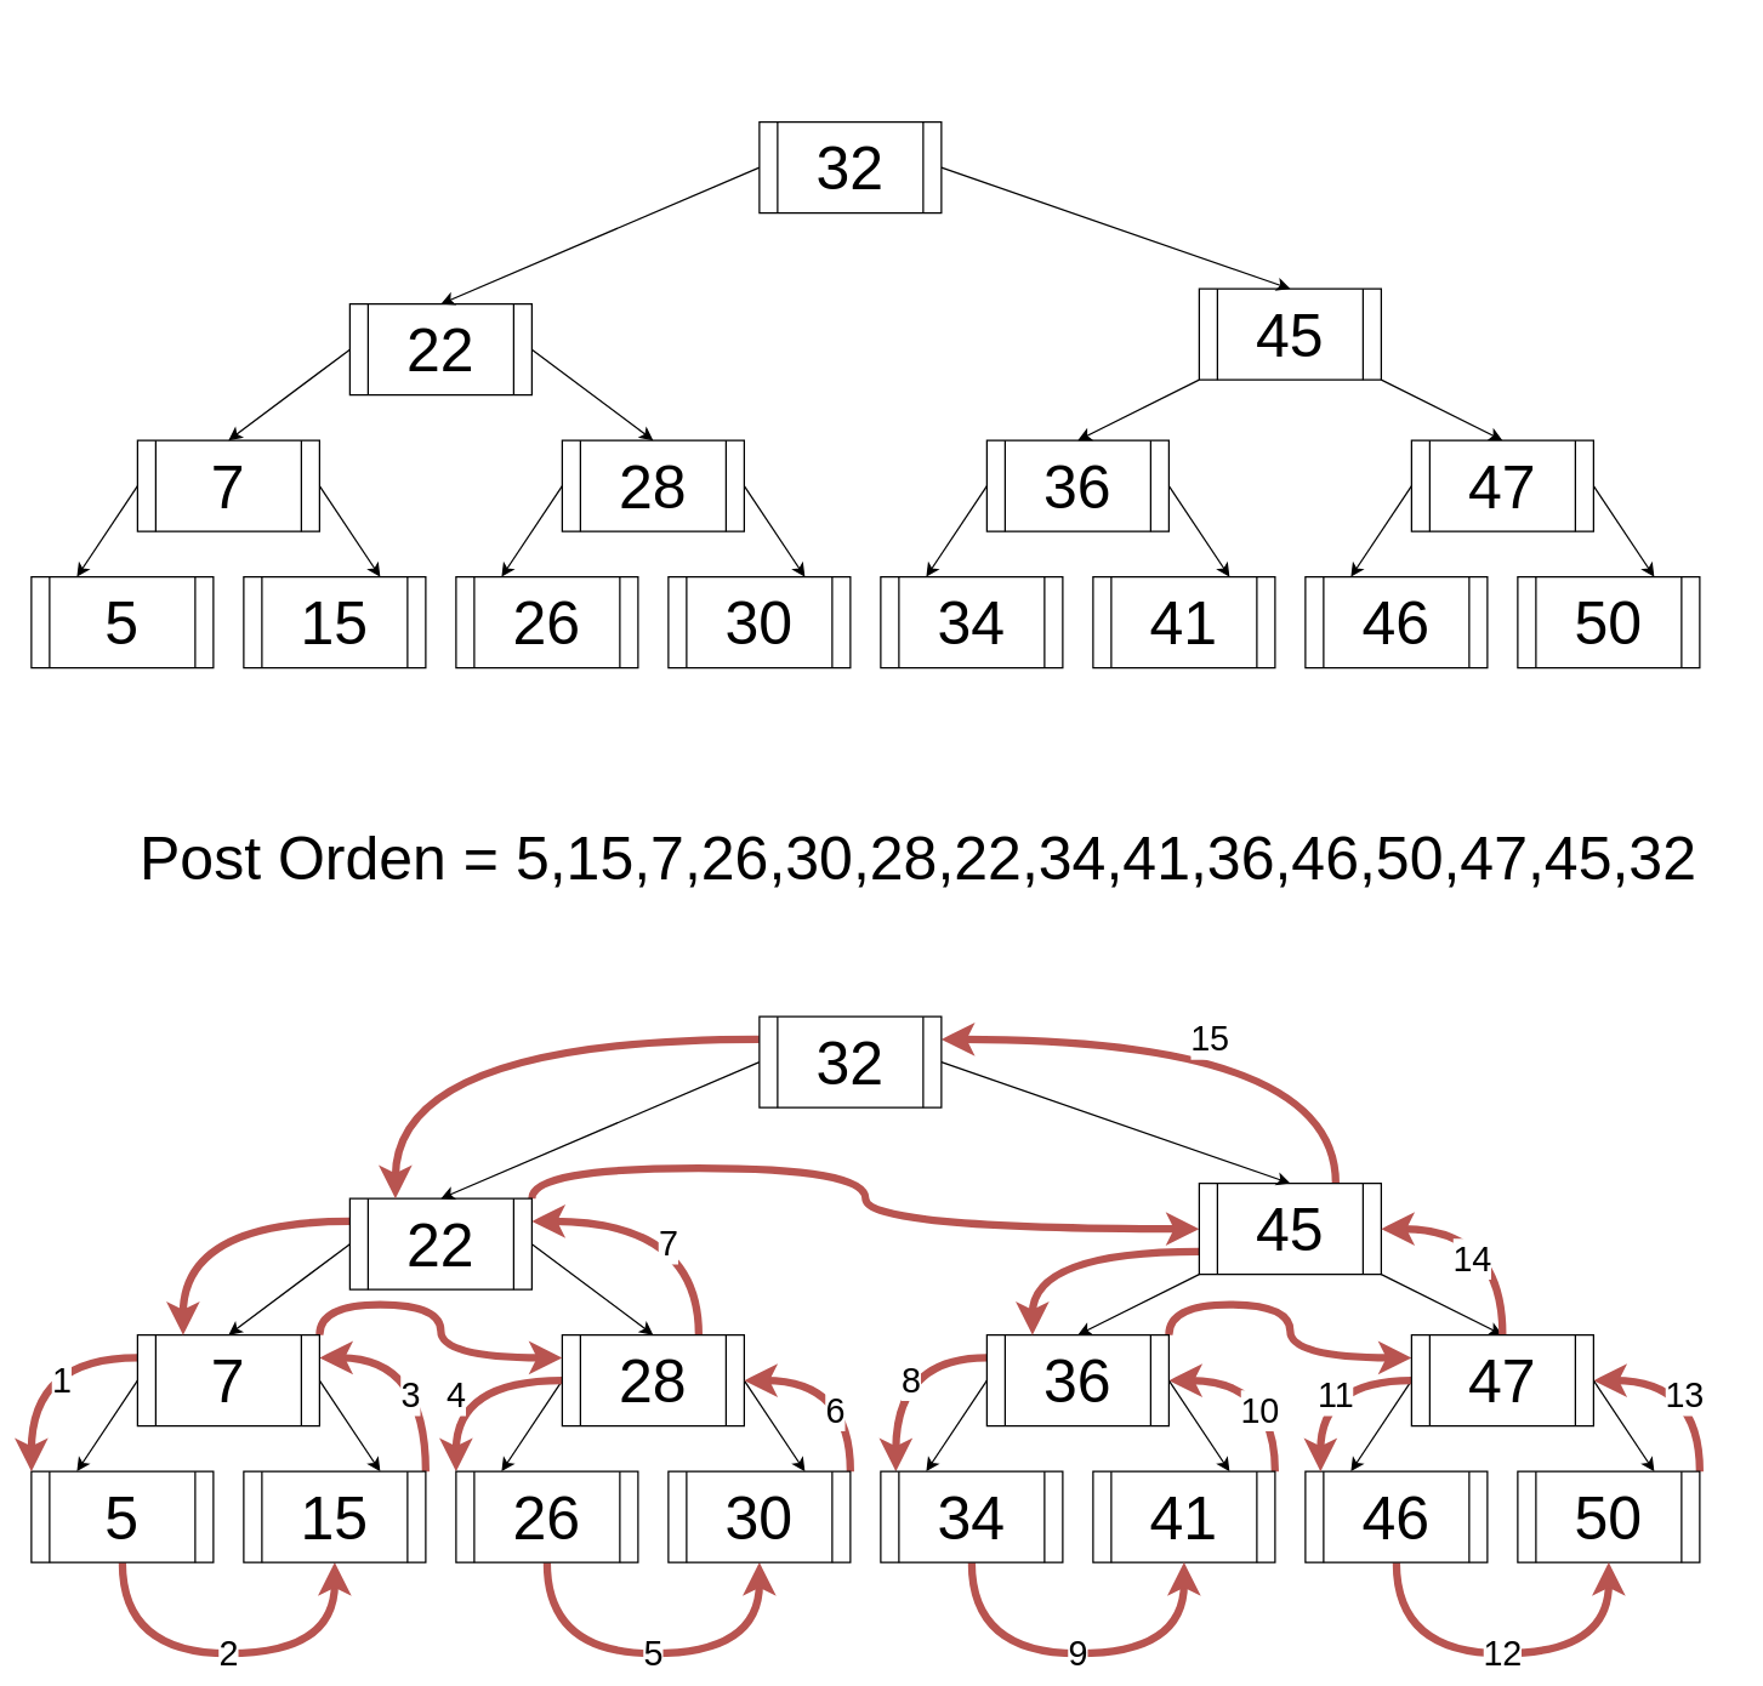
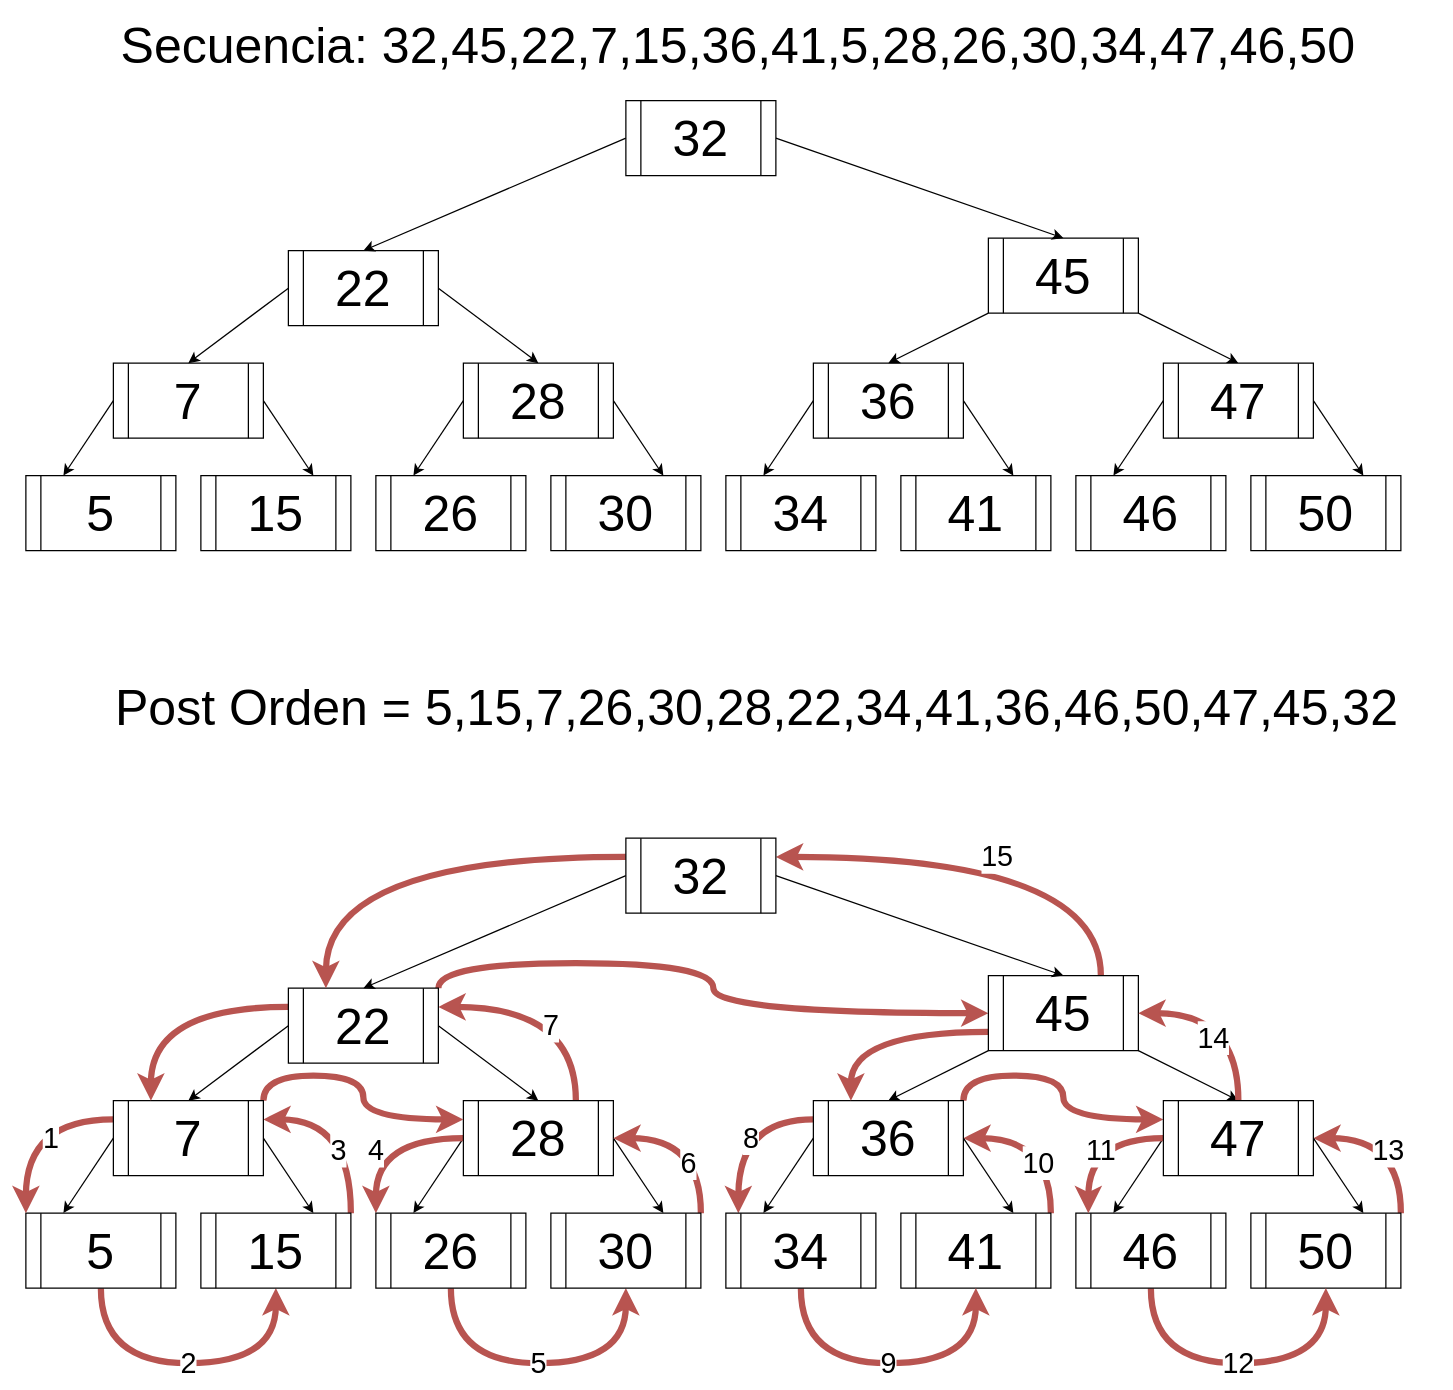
+ <mxCell id="3" value="Secuencia: 32,45,22,7,15,36,41,5,28,26,30,34,47,46,50" style="text;html=1;strokeColor=none;fillColor=none;align=center;verticalAlign=middle;whiteSpace=wrap;rounded=0;fontSize=40;" parent="1" vertex="1"><mxGeometry x="50" width="1080" height="30" as="geometry" y="20" /></mxCell>
